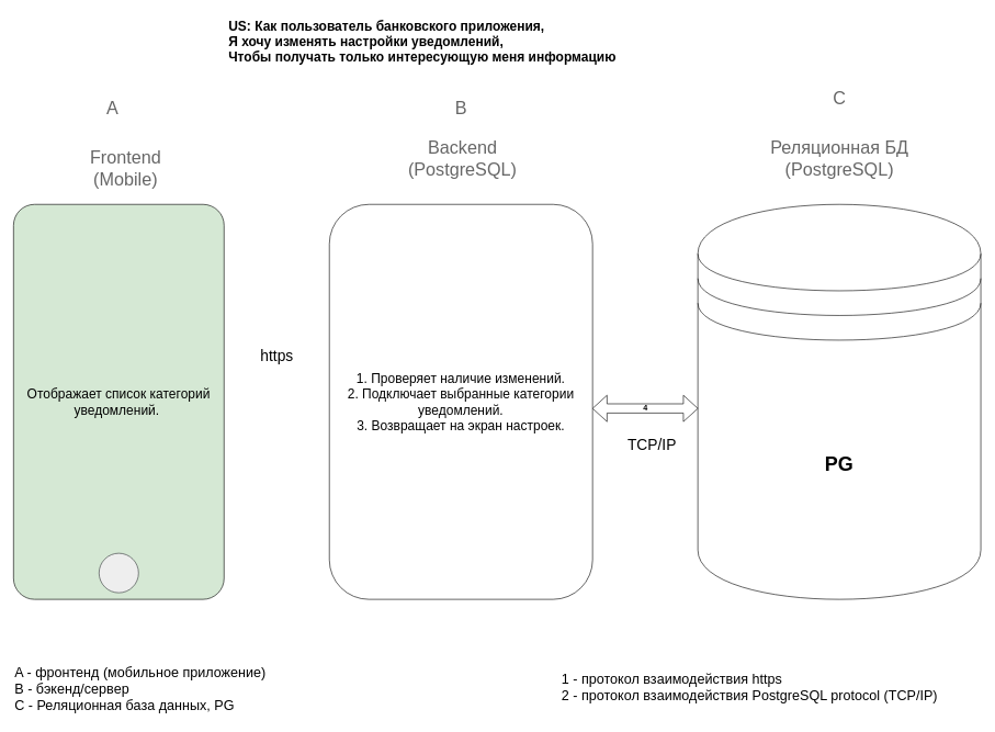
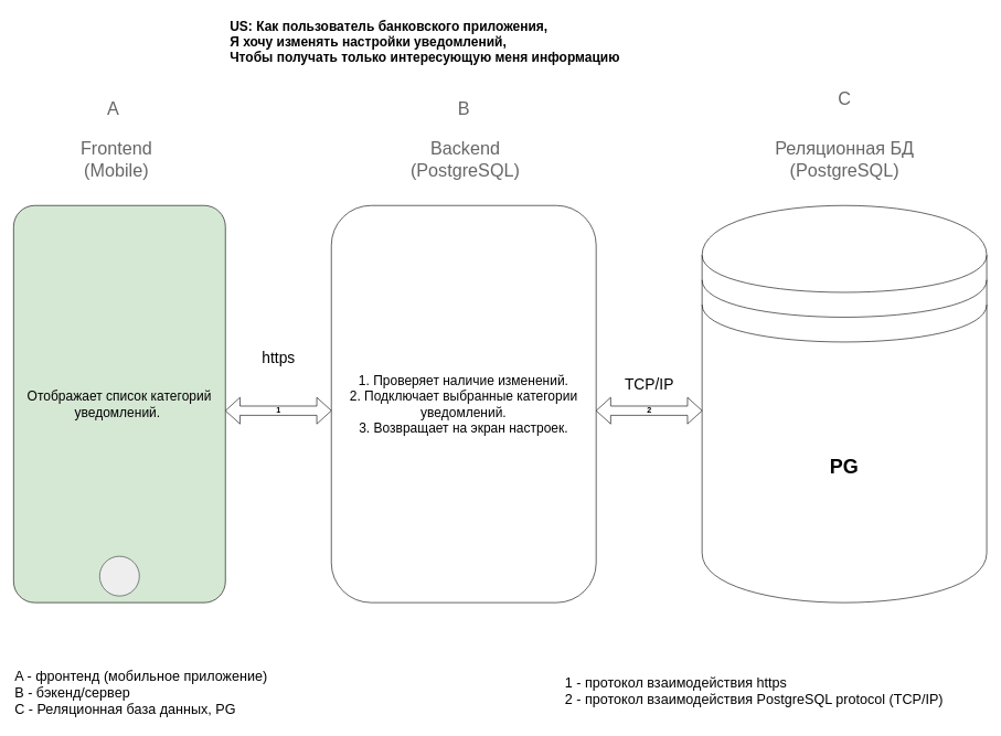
- <mxCell id="6" value="&lt;font color=&quot;#666666&quot; style=&quot;font-size: 27px;&quot;&gt;Frontend&lt;/font&gt;&lt;div style=&quot;font-size: 27px;&quot;&gt;&lt;font color=&quot;#666666&quot; style=&quot;font-size: 27px;&quot;&gt;(Mobile)&lt;/font&gt;&lt;/div&gt;" style="text;html=1;align=center;verticalAlign=middle;resizable=0;points=[];autosize=1;strokeColor=none;fillColor=none;" vertex="1" parent="1"><mxGeometry x="125" y="215" width="130" height="80" as="geometry" /></mxCell>
+ <mxCell id="6" value="&lt;font color=&quot;#666666&quot; style=&quot;font-size: 27px;&quot;&gt;Frontend&lt;/font&gt;&lt;div style=&quot;font-size: 27px;&quot;&gt;&lt;font color=&quot;#666666&quot; style=&quot;font-size: 27px;&quot;&gt;(Mobile)&lt;/font&gt;&lt;/div&gt;" style="text;html=1;align=center;verticalAlign=middle;resizable=0;points=[];autosize=1;strokeColor=none;fillColor=none;" vertex="1" parent="1"><mxGeometry x="110" y="200" width="130" height="80" as="geometry" /></mxCell>
+ <mxCell id="13" value="1" style="html=1;shadow=0;dashed=0;align=center;verticalAlign=middle;shape=mxgraph.arrows2.twoWayArrow;dy=0.65;dx=22;fontStyle=1" vertex="1" parent="1"><mxGeometry x="340" y="600" width="160" height="40" as="geometry" /></mxCell>
- <mxCell id="14" value="4" style="html=1;shadow=0;dashed=0;align=center;verticalAlign=middle;shape=mxgraph.arrows2.twoWayArrow;dy=0.65;dx=22;fontStyle=1" vertex="1" parent="1"><mxGeometry x="900" y="600" width="160" height="40" as="geometry" /></mxCell>
+ <mxCell id="14" value="2" style="html=1;shadow=0;dashed=0;align=center;verticalAlign=middle;shape=mxgraph.arrows2.twoWayArrow;dy=0.65;dx=22;fontStyle=1" vertex="1" parent="1"><mxGeometry x="900" y="600" width="160" height="40" as="geometry" /></mxCell>
- <mxCell id="16" value="&lt;span style=&quot;font-size: 23px;&quot;&gt;TCP/IP&lt;/span&gt;" style="text;html=1;align=center;verticalAlign=middle;resizable=0;points=[];autosize=1;strokeColor=none;fillColor=none;" vertex="1" parent="1"><mxGeometry x="940" y="655" width="100" height="40" as="geometry" /></mxCell>
+ <mxCell id="16" value="&lt;span style=&quot;font-size: 23px;&quot;&gt;TCP/IP&lt;/span&gt;" style="text;html=1;align=center;verticalAlign=middle;resizable=0;points=[];autosize=1;strokeColor=none;fillColor=none;" vertex="1" parent="1"><mxGeometry x="930" y="560" width="100" height="40" as="geometry" /></mxCell>
